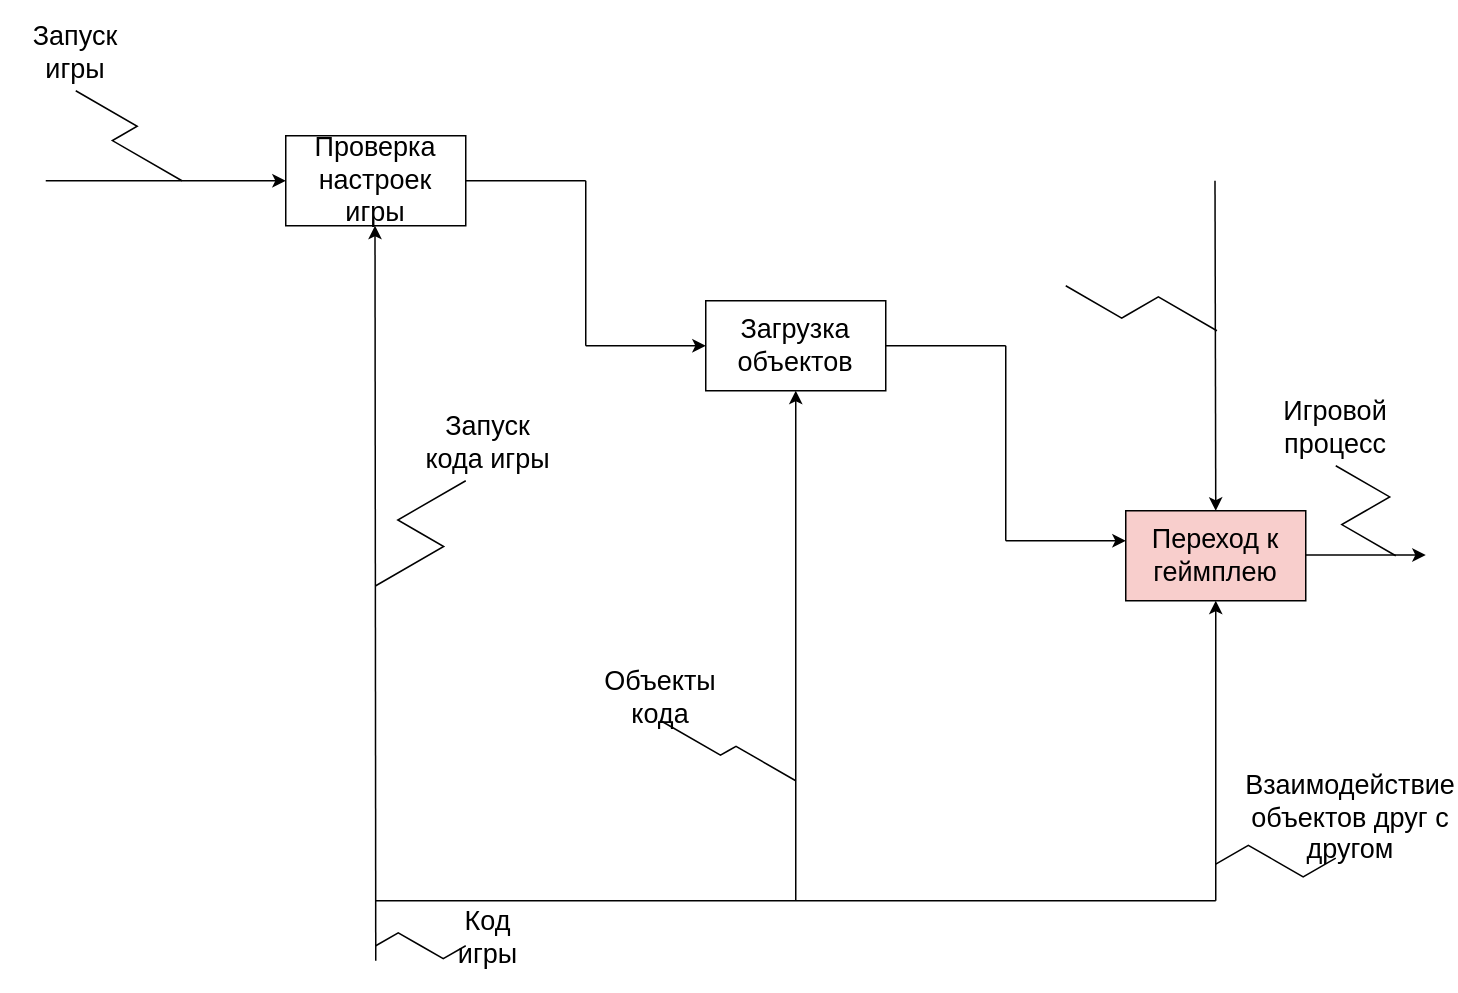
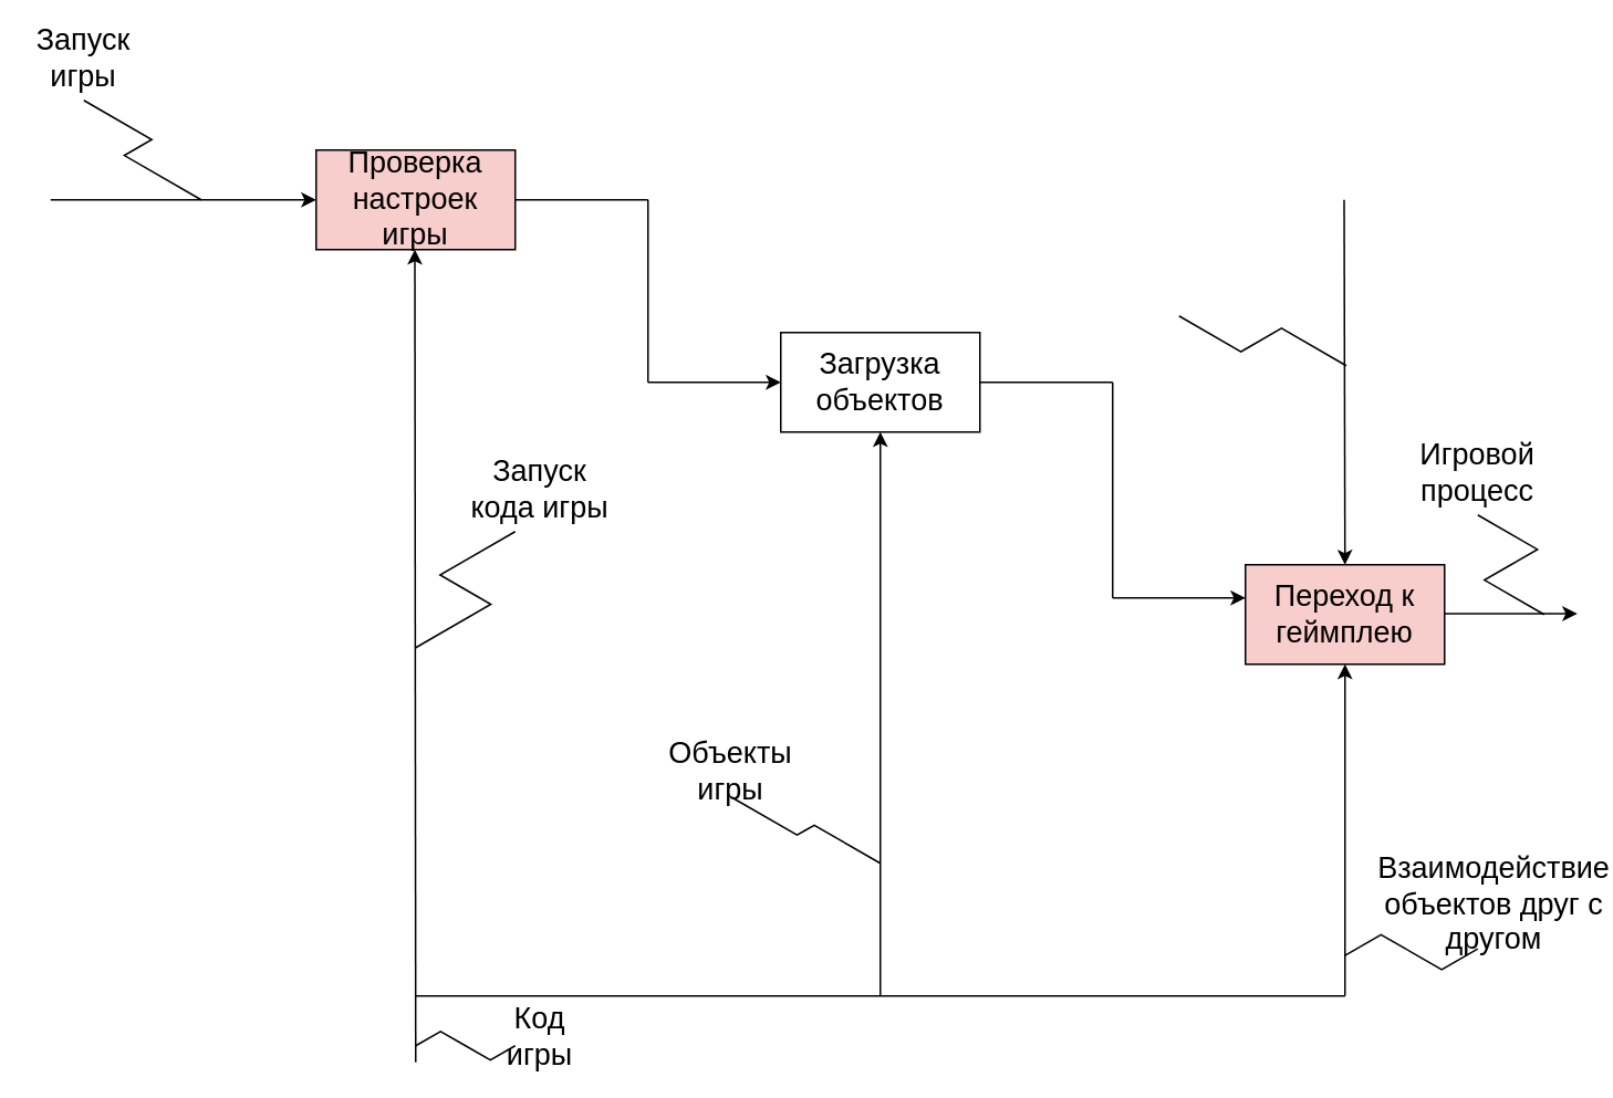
- <mxCell id="3" value="Проверка настроек игры" style="rounded=0;whiteSpace=wrap;html=1;fontSize=18;" parent="1" vertex="1"><mxGeometry x="190" y="90" width="120" height="60" as="geometry" /></mxCell>
+ <mxCell id="3" value="Проверка настроек игры" style="rounded=0;whiteSpace=wrap;html=1;fontSize=18;fillColor=#f8cecc;" parent="1" vertex="1"><mxGeometry x="190" y="90" width="120" height="60" as="geometry" /></mxCell>
- <mxCell id="24" value="Объекты кода" style="text;html=1;strokeColor=none;fillColor=none;align=center;verticalAlign=middle;whiteSpace=wrap;rounded=0;fontSize=18;" parent="1" vertex="1"><mxGeometry x="410" y="450" width="60" height="30" as="geometry" /></mxCell>
+ <mxCell id="24" value="Объекты игры" style="text;html=1;strokeColor=none;fillColor=none;align=center;verticalAlign=middle;whiteSpace=wrap;rounded=0;fontSize=18;" parent="1" vertex="1"><mxGeometry x="410" y="450" width="60" height="30" as="geometry" /></mxCell>
